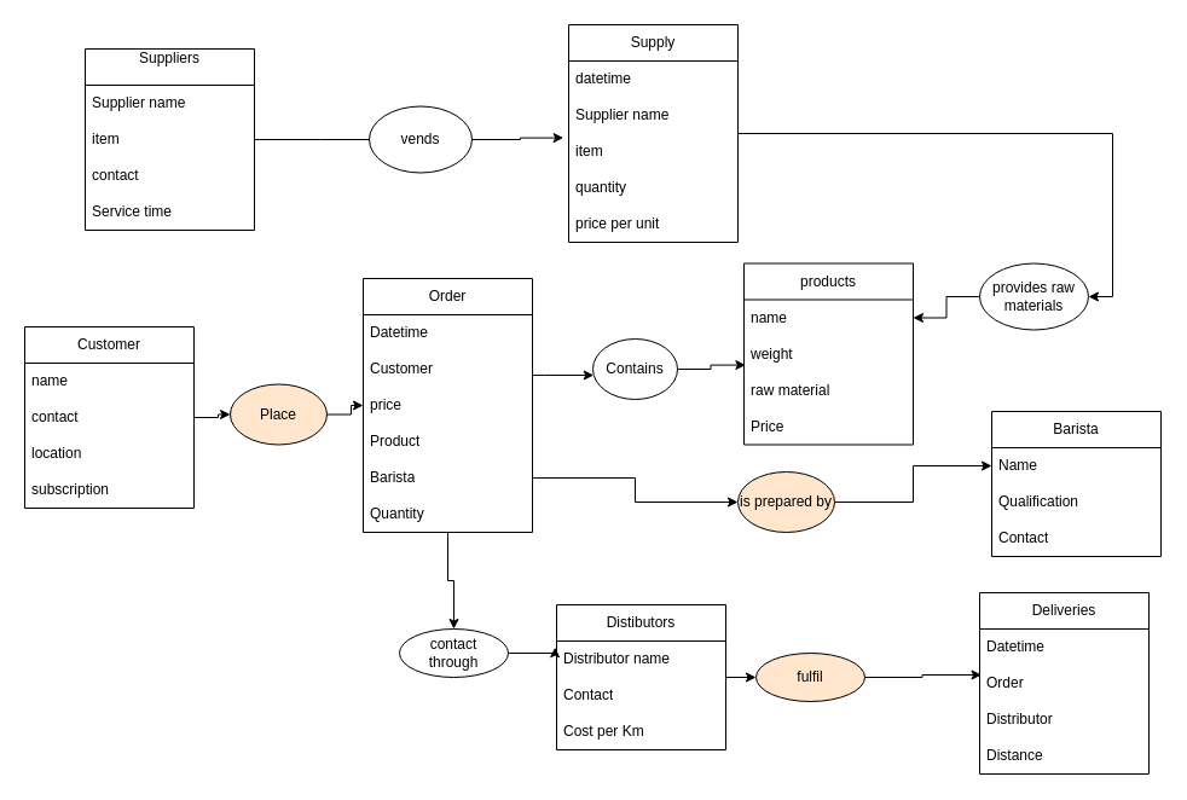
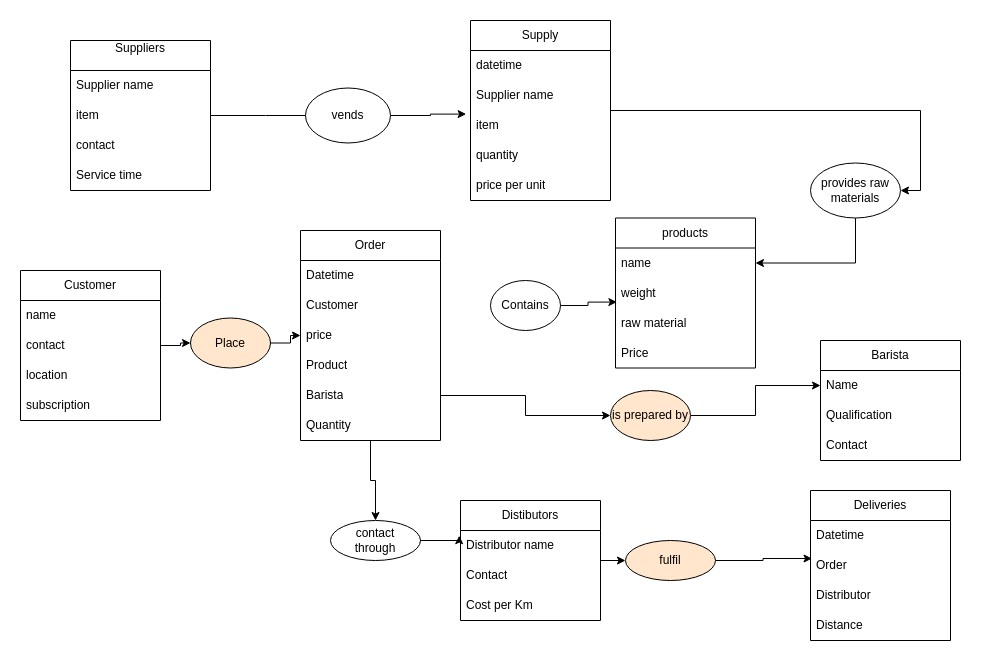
- <mxCell id="57" value="provides raw materials" style="ellipse;whiteSpace=wrap;html=1;" vertex="1" parent="1"><mxGeometry x="810" y="217.5" width="90" height="55" as="geometry" /></mxCell>
+ <mxCell id="57" value="provides raw materials" style="ellipse;whiteSpace=wrap;html=1;" vertex="1" parent="1"><mxGeometry x="810" y="162.5" width="90" height="55" as="geometry" /></mxCell>
- <mxCell id="46" value="" style="edgeStyle=orthogonalEdgeStyle;rounded=0;orthogonalLoop=1;jettySize=auto;html=1;exitX=1;exitY=0.5;exitDx=0;exitDy=0;" edge="1" parent="1" source="17" target="47"><mxGeometry relative="1" as="geometry"><mxPoint x="520" y="545" as="sourcePoint" /><mxPoint x="550" y="275" as="targetPoint" /><Array as="points"><mxPoint x="450" y="310" /><mxPoint x="500" y="310" /><mxPoint x="500" y="305" /></Array></mxGeometry></mxCell>
